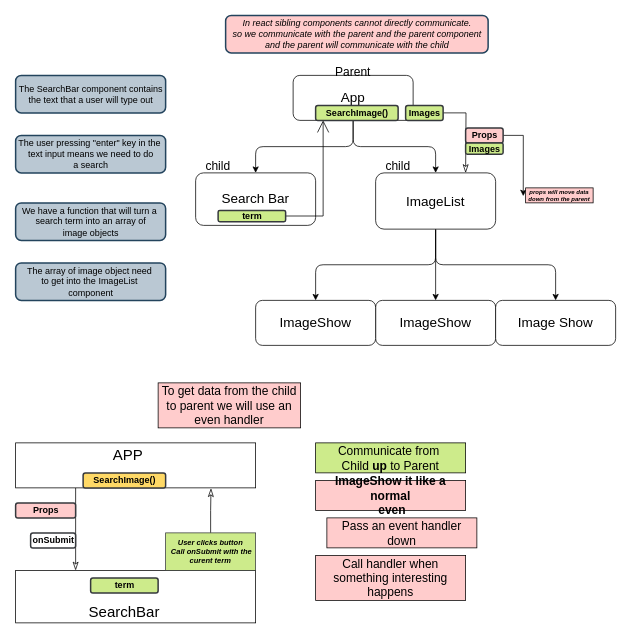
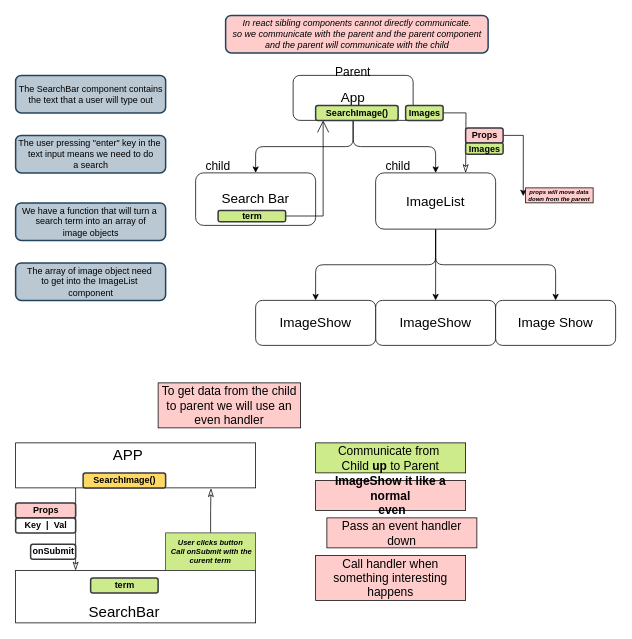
+ <mxCell id="41" value="Key&amp;nbsp; |&amp;nbsp; Val" style="text;align=center;fontStyle=1;verticalAlign=middle;spacingLeft=3;spacingRight=3;strokeColor=#36393d;rotatable=0;points=[[0,0.5],[1,0.5]];portConstraint=eastwest;strokeWidth=2;fontFamily=Helvetica;fontSize=12;fillColor=#FFFFFF;html=1;rounded=1;" vertex="1" parent="1"><mxGeometry x="20" y="690" width="80" height="20" as="geometry" /></mxCell>
- <mxCell id="42" value="onSubmit" style="text;align=center;fontStyle=1;verticalAlign=middle;spacingLeft=3;spacingRight=3;strokeColor=#36393d;rotatable=0;points=[[0,0.5],[1,0.5]];portConstraint=eastwest;strokeWidth=2;fontFamily=Helvetica;fontSize=12;fillColor=#FFFFFF;html=1;rounded=1;" vertex="1" parent="1"><mxGeometry x="40" y="710" width="60" height="20" as="geometry" /></mxCell>
+ <mxCell id="42" value="onSubmit" style="text;align=center;fontStyle=1;verticalAlign=middle;spacingLeft=3;spacingRight=3;strokeColor=#36393d;rotatable=0;points=[[0,0.5],[1,0.5]];portConstraint=eastwest;strokeWidth=2;fontFamily=Helvetica;fontSize=12;fillColor=#FFFFFF;html=1;rounded=1;" vertex="1" parent="1"><mxGeometry x="40" y="725" width="60" height="20" as="geometry" /></mxCell>
